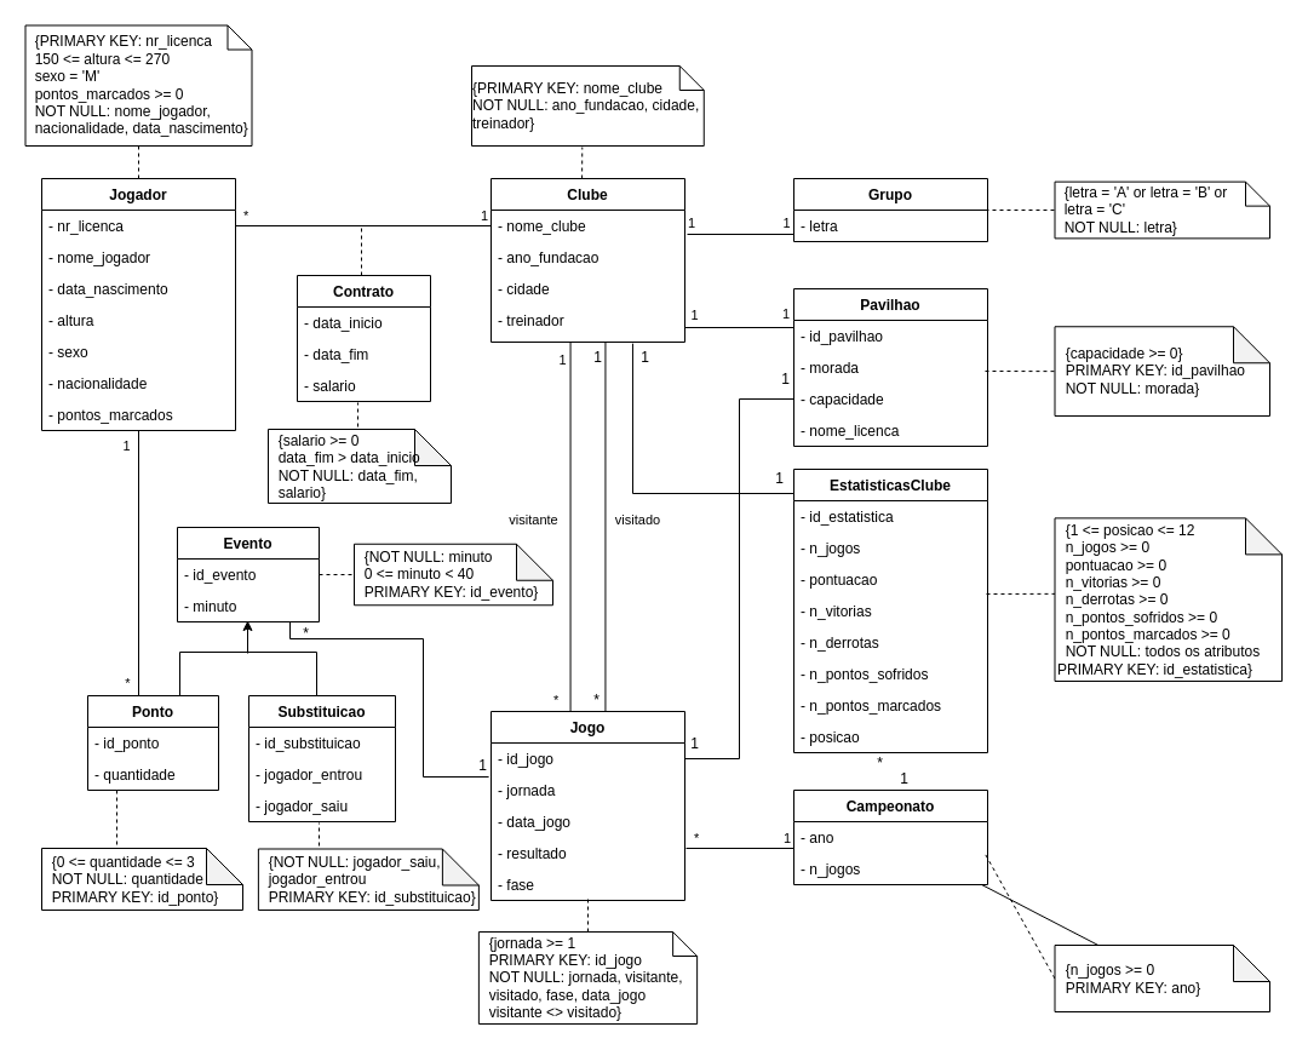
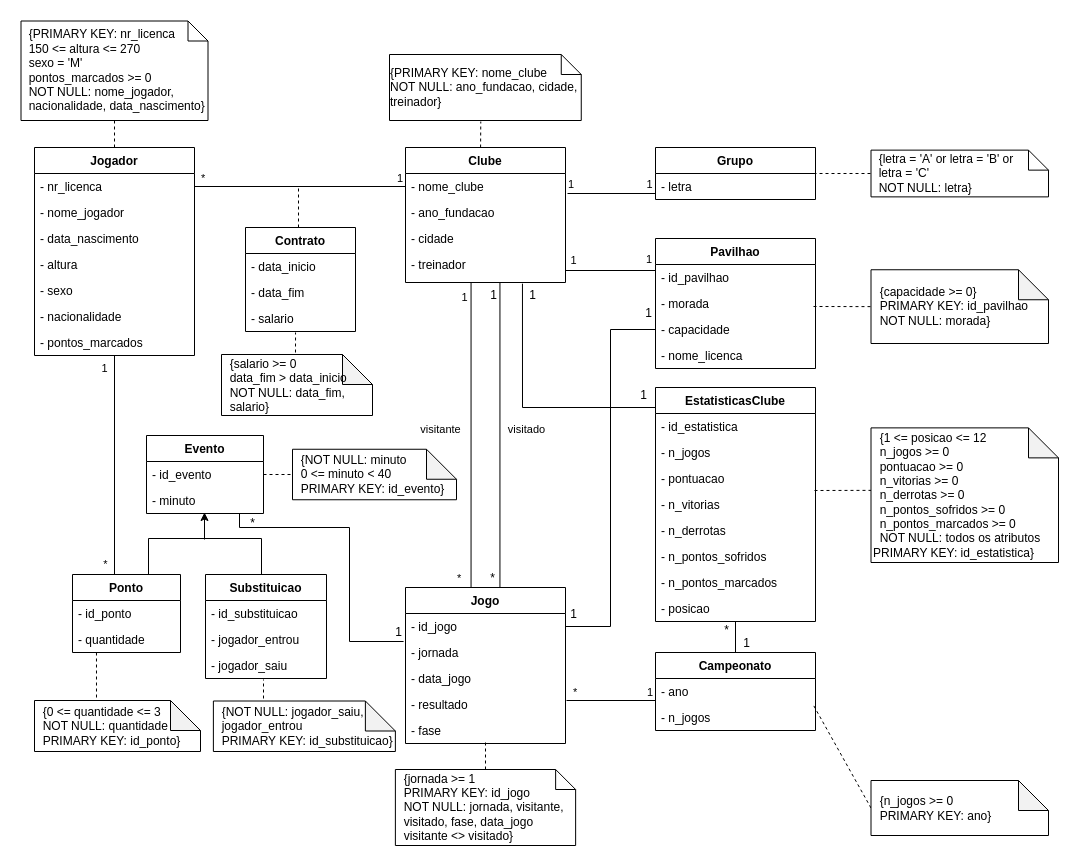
- <mxCell id="46" style="edgeStyle=none;html=1;endArrow=none;endFill=0;" parent="1" source="47" target="86" edge="1"><mxGeometry relative="1" as="geometry"><mxPoint x="735" y="600" as="targetPoint" /></mxGeometry></mxCell>
+ <mxCell id="46" style="edgeStyle=none;html=1;endArrow=none;endFill=0;entryX=0.5;entryY=1;entryDx=0;entryDy=0;entryPerimeter=0;" parent="1" source="47" target="64" edge="1"><mxGeometry relative="1" as="geometry"><mxPoint x="735" y="600" as="targetPoint" /></mxGeometry></mxCell>
